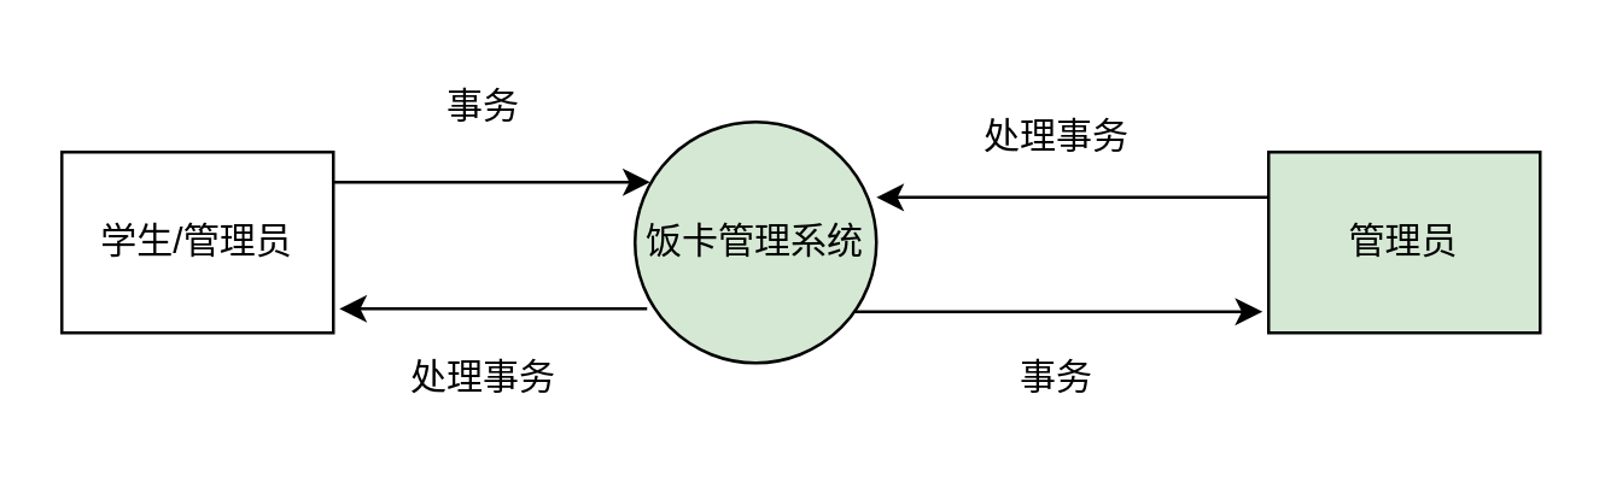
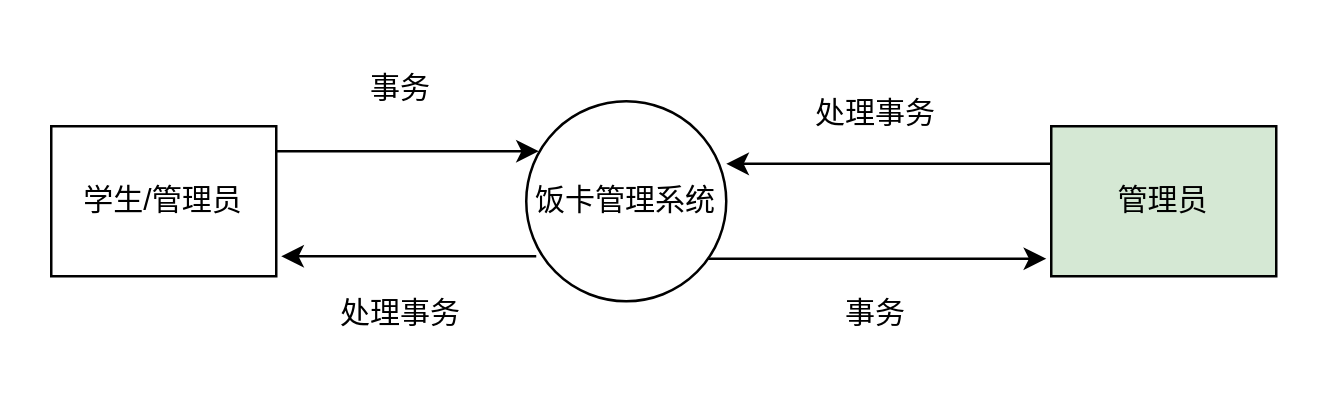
- <mxCell id="4" value="饭卡管理系统" style="ellipse;whiteSpace=wrap;html=1;aspect=fixed;fillColor=#d5e8d4;" parent="1" vertex="1"><mxGeometry x="210" y="40" width="80" height="80" as="geometry" /></mxCell>
+ <mxCell id="4" value="饭卡管理系统" style="ellipse;whiteSpace=wrap;html=1;aspect=fixed;" parent="1" vertex="1"><mxGeometry x="210" y="40" width="80" height="80" as="geometry" /></mxCell>
